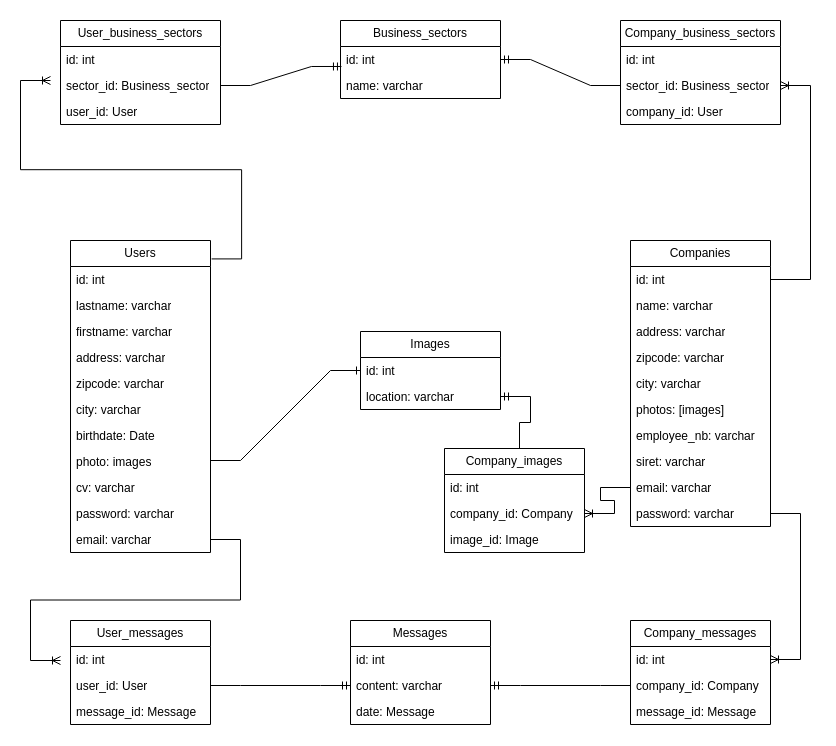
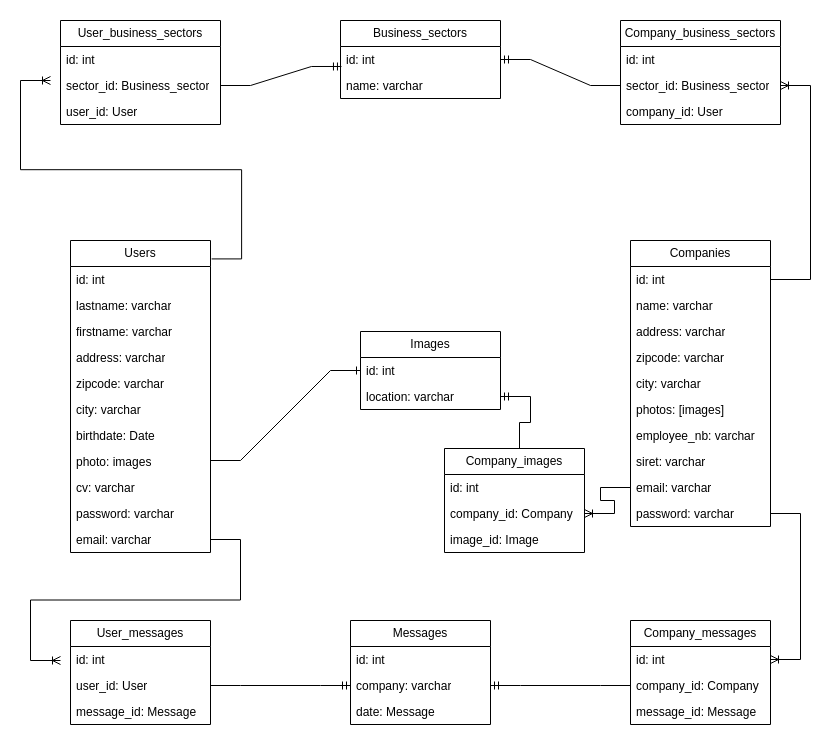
- <mxCell id="30" value="content: varchar&lt;br&gt;" style="text;strokeColor=none;fillColor=none;align=left;verticalAlign=top;spacingLeft=4;spacingRight=4;overflow=hidden;rotatable=0;points=[[0,0.5],[1,0.5]];portConstraint=eastwest;whiteSpace=wrap;html=1;" vertex="1" parent="28"><mxGeometry y="52" width="140" height="26" as="geometry" /></mxCell>
+ <mxCell id="30" value="company: varchar&lt;br&gt;" style="text;strokeColor=none;fillColor=none;align=left;verticalAlign=top;spacingLeft=4;spacingRight=4;overflow=hidden;rotatable=0;points=[[0,0.5],[1,0.5]];portConstraint=eastwest;whiteSpace=wrap;html=1;" vertex="1" parent="28"><mxGeometry y="52" width="140" height="26" as="geometry" /></mxCell>
